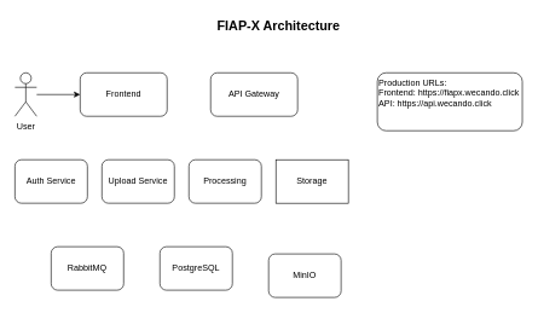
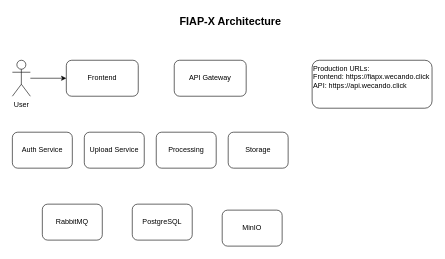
- <mxCell id="9" value="Storage" style="whiteSpace=wrap;html=1;rounded=0;" vertex="1" parent="1"><mxGeometry x="380" y="220" width="100" height="60" as="geometry" /></mxCell>
+ <mxCell id="9" value="Storage" style="rounded=1;whiteSpace=wrap;html=1;" vertex="1" parent="1"><mxGeometry x="380" y="220" width="100" height="60" as="geometry" /></mxCell>
